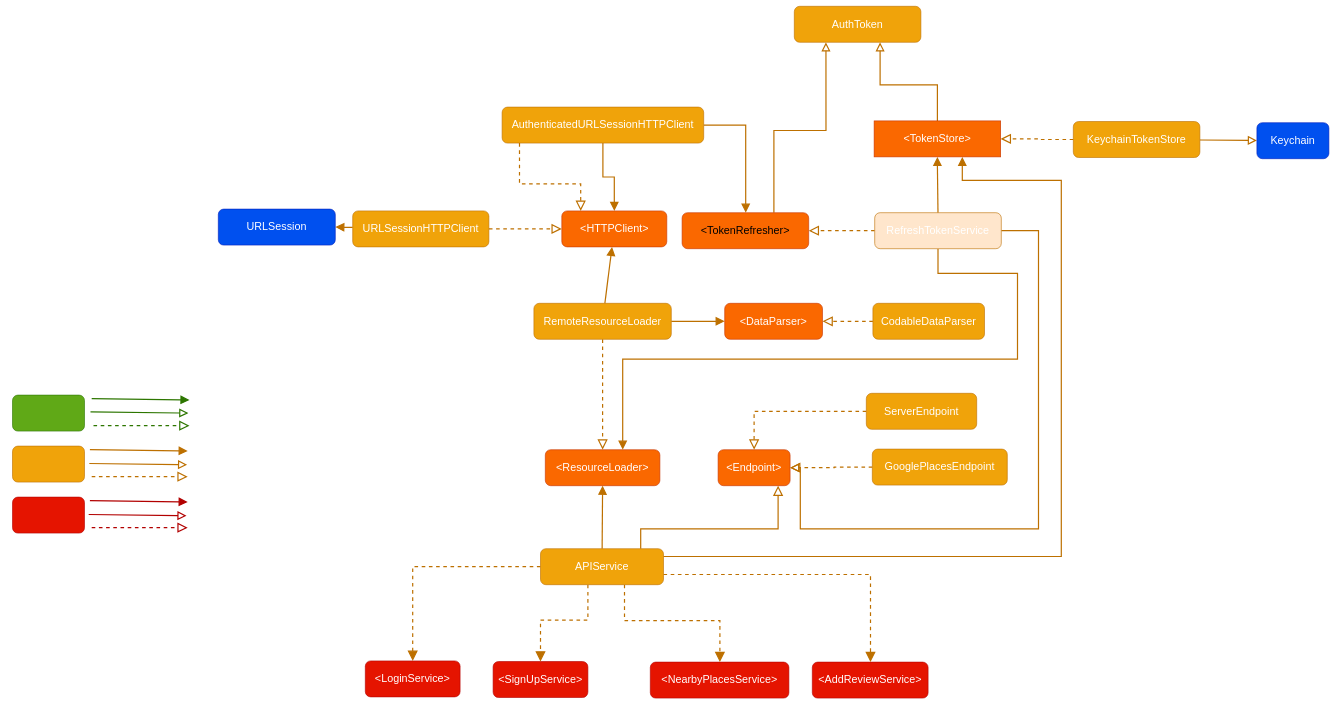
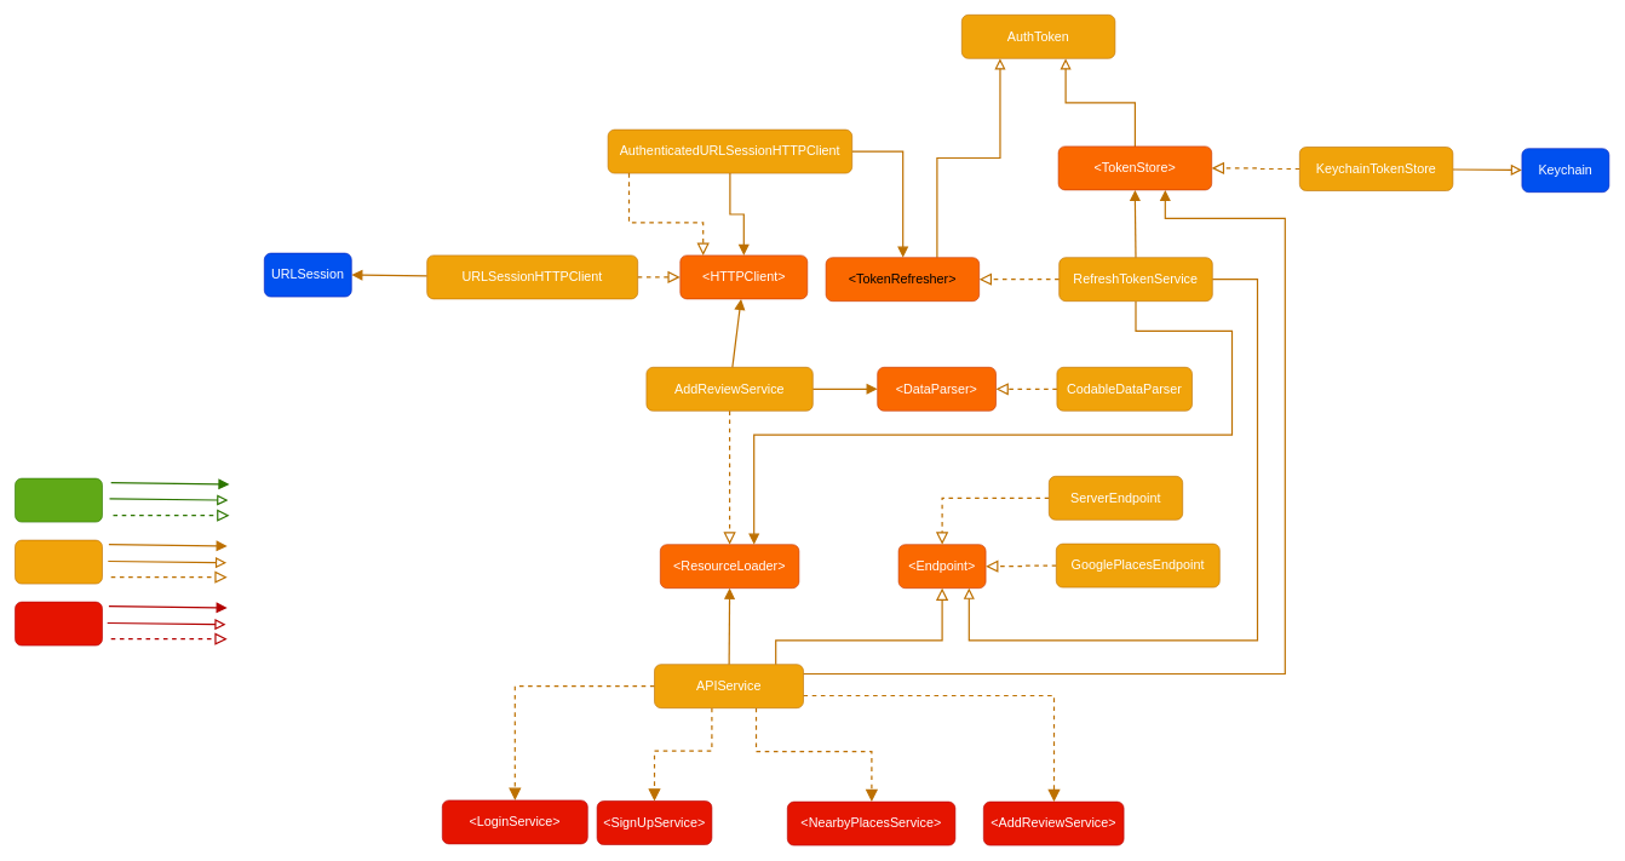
- <mxCell id="61" value="AuthToken" style="rounded=1;whiteSpace=wrap;html=1;fillColor=#f0a30a;fontColor=#FFFFFF;strokeColor=#BD7000;fontSize=18;align=center;" parent="1" vertex="1"><mxGeometry x="1323" y="10" width="211" height="60" as="geometry" /></mxCell>
+ <mxCell id="61" value="AuthToken" style="rounded=1;whiteSpace=wrap;html=1;fillColor=#f0a30a;fontColor=#FFFFFF;strokeColor=#BD7000;fontSize=18;align=center;" parent="1" vertex="1"><mxGeometry x="1323" y="20" width="211" height="60" as="geometry" /></mxCell>
- <mxCell id="56" value="&amp;lt;TokenStore&amp;gt;" style="whiteSpace=wrap;html=1;fillColor=#fa6800;fontColor=#FFFFFF;strokeColor=#C73500;fontSize=18;align=center;rounded=0;" parent="1" vertex="1"><mxGeometry x="1456" y="201" width="211" height="60" as="geometry" /></mxCell>
+ <mxCell id="56" value="&amp;lt;TokenStore&amp;gt;" style="rounded=1;whiteSpace=wrap;html=1;fillColor=#fa6800;fontColor=#FFFFFF;strokeColor=#C73500;fontSize=18;align=center;" parent="1" vertex="1"><mxGeometry x="1456" y="201" width="211" height="60" as="geometry" /></mxCell>
- <mxCell id="22" value="URLSession" style="rounded=1;whiteSpace=wrap;html=1;fillColor=#0050ef;fontColor=#ffffff;strokeColor=#001DBC;align=center;fontSize=18;" parent="1" vertex="1"><mxGeometry x="363" y="348" width="195" height="60" as="geometry" /></mxCell>
+ <mxCell id="22" value="URLSession" style="rounded=1;whiteSpace=wrap;html=1;fillColor=#0050ef;fontColor=#ffffff;strokeColor=#001DBC;align=center;fontSize=18;" parent="1" vertex="1"><mxGeometry x="363" y="348" width="120" height="60" as="geometry" /></mxCell>
- <mxCell id="13" value="URLSessionHTTPClient" style="rounded=1;whiteSpace=wrap;html=1;fillColor=#f0a30a;fontColor=#FFFFFF;strokeColor=#BD7000;fontSize=18;align=center;" parent="1" vertex="1"><mxGeometry x="587" y="351" width="227" height="60" as="geometry" /></mxCell>
+ <mxCell id="13" value="URLSessionHTTPClient" style="rounded=1;whiteSpace=wrap;html=1;fillColor=#f0a30a;fontColor=#FFFFFF;strokeColor=#BD7000;fontSize=18;align=center;" parent="1" vertex="1"><mxGeometry x="587" y="351" width="290" height="60" as="geometry" /></mxCell>
- <mxCell id="54" value="RefreshTokenService" style="rounded=1;whiteSpace=wrap;html=1;fillColor=#ffe6cc;fontColor=#FFFFFF;strokeColor=#BD7000;fontSize=18;align=center;" parent="1" vertex="1"><mxGeometry x="1457" y="354" width="211" height="60" as="geometry" /></mxCell>
+ <mxCell id="54" value="RefreshTokenService" style="rounded=1;whiteSpace=wrap;html=1;fillColor=#f0a30a;fontColor=#FFFFFF;strokeColor=#BD7000;fontSize=18;align=center;" parent="1" vertex="1"><mxGeometry x="1457" y="354" width="211" height="60" as="geometry" /></mxCell>
- <mxCell id="9" value="RemoteResourceLoader" style="rounded=1;whiteSpace=wrap;html=1;fillColor=#f0a30a;fontColor=#FFFFFF;strokeColor=#BD7000;fontSize=18;" parent="1" vertex="1"><mxGeometry x="889" y="505" width="229" height="60" as="geometry" /></mxCell>
+ <mxCell id="9" value="AddReviewService" style="rounded=1;whiteSpace=wrap;html=1;fillColor=#f0a30a;fontColor=#FFFFFF;strokeColor=#BD7000;fontSize=18;" parent="1" vertex="1"><mxGeometry x="889" y="505" width="229" height="60" as="geometry" /></mxCell>
- <mxCell id="14" value="&amp;lt;Endpoint&amp;gt;" style="rounded=1;whiteSpace=wrap;html=1;fillColor=#fa6800;fontColor=#FFFFFF;strokeColor=#C73500;fontSize=18;align=center;" parent="1" vertex="1"><mxGeometry x="1196" y="749" width="120" height="60" as="geometry" /></mxCell>
+ <mxCell id="14" value="&amp;lt;Endpoint&amp;gt;" style="rounded=1;whiteSpace=wrap;html=1;fillColor=#fa6800;fontColor=#FFFFFF;strokeColor=#C73500;fontSize=18;align=center;" parent="1" vertex="1"><mxGeometry x="1236" y="749" width="120" height="60" as="geometry" /></mxCell>
- <mxCell id="29" value="&amp;lt;LoginService&amp;gt;" style="rounded=1;whiteSpace=wrap;html=1;fillColor=#e51400;fontColor=#ffffff;strokeColor=#B20000;fontSize=18;align=center;" parent="1" vertex="1"><mxGeometry x="608" y="1101" width="158" height="60" as="geometry" /></mxCell>
+ <mxCell id="29" value="&amp;lt;LoginService&amp;gt;" style="rounded=1;whiteSpace=wrap;html=1;fillColor=#e51400;fontColor=#ffffff;strokeColor=#B20000;fontSize=18;align=center;" parent="1" vertex="1"><mxGeometry x="608" y="1101" width="200" height="60" as="geometry" /></mxCell>
